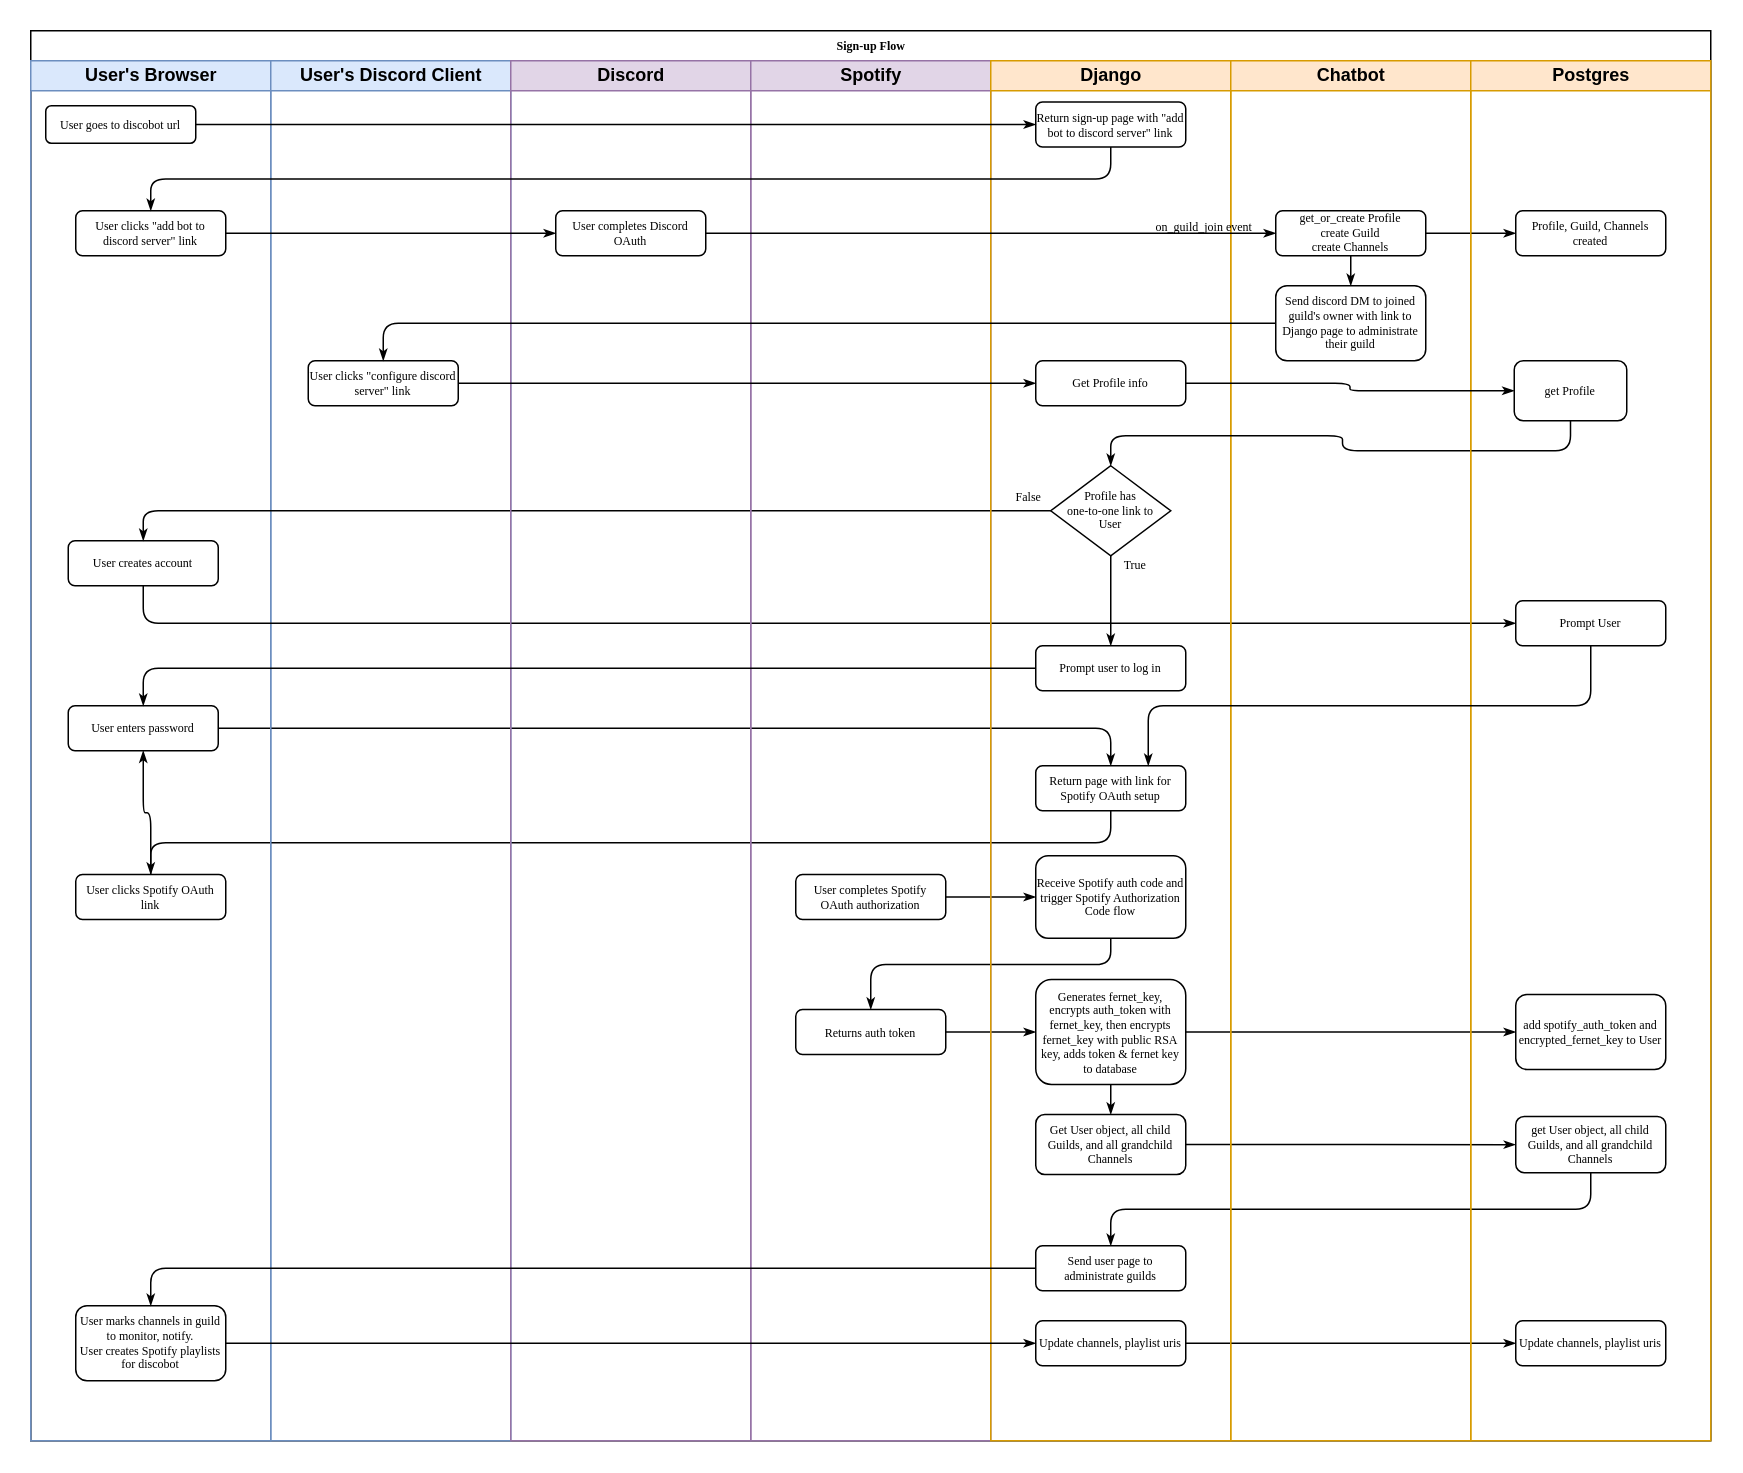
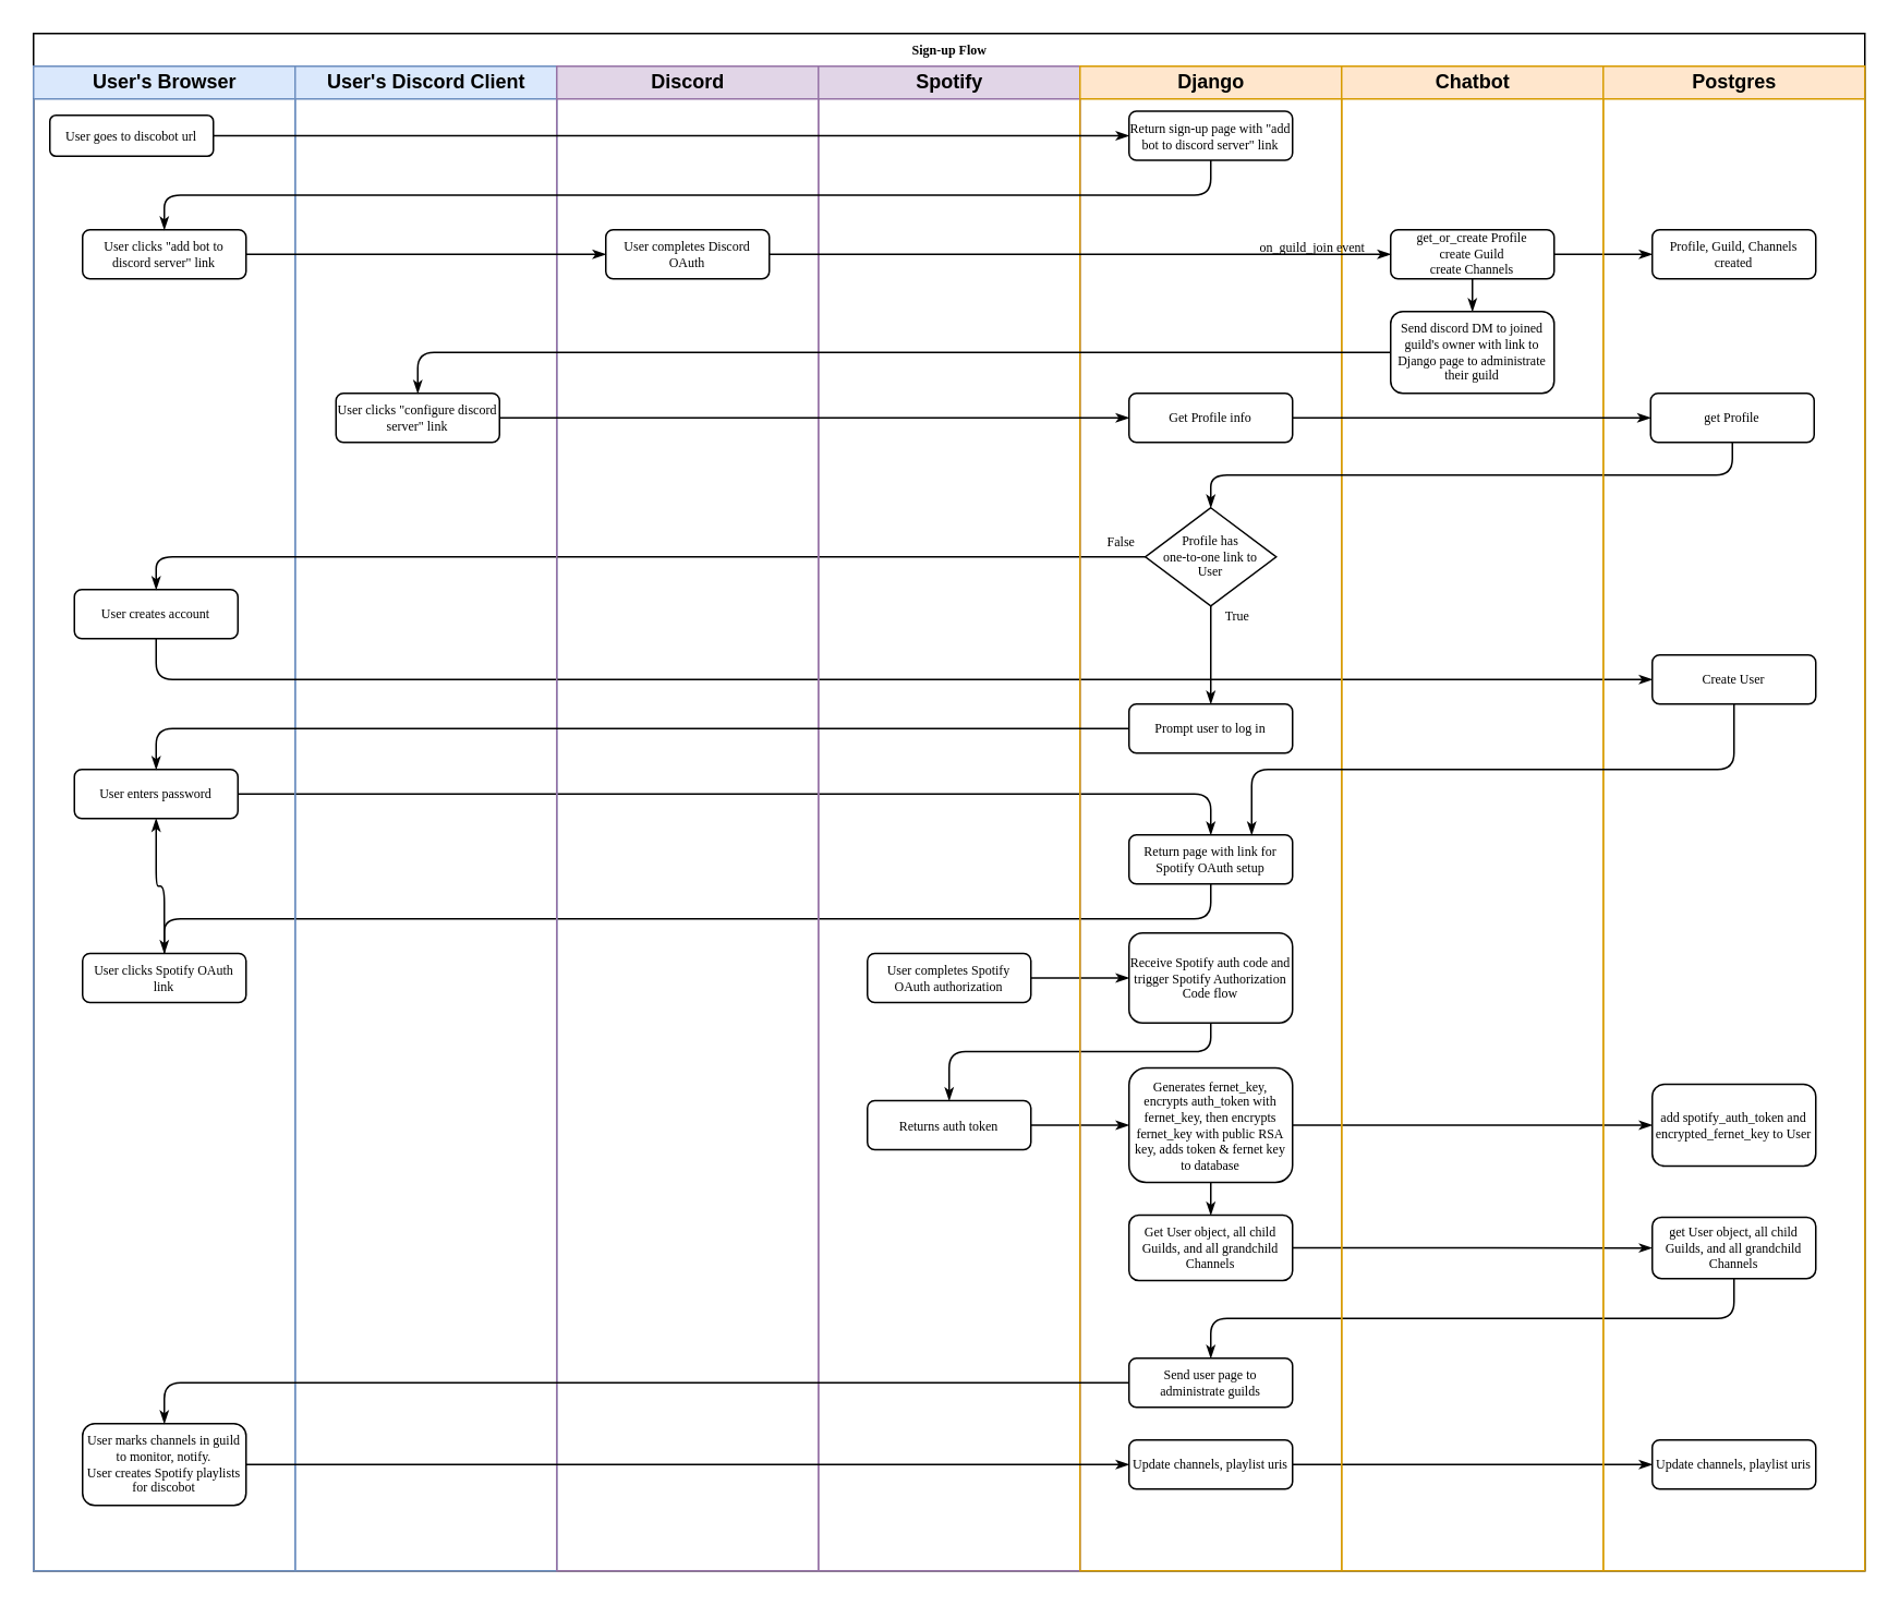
- <mxCell id="60" value="get Profile" style="rounded=1;whiteSpace=wrap;html=1;shadow=0;labelBackgroundColor=none;strokeWidth=1;fontFamily=Verdana;fontSize=8;align=center;" parent="58" vertex="1"><mxGeometry x="29" y="200" width="75" height="40" as="geometry" /></mxCell>
+ <mxCell id="60" value="get Profile" style="rounded=1;whiteSpace=wrap;html=1;shadow=0;labelBackgroundColor=none;strokeWidth=1;fontFamily=Verdana;fontSize=8;align=center;" parent="58" vertex="1"><mxGeometry x="29" y="200" width="100" height="30" as="geometry" /></mxCell>
- <mxCell id="61" value="Prompt User" style="rounded=1;whiteSpace=wrap;html=1;shadow=0;labelBackgroundColor=none;strokeWidth=1;fontFamily=Verdana;fontSize=8;align=center;" parent="58" vertex="1"><mxGeometry x="30" y="360" width="100" height="30" as="geometry" /></mxCell>
+ <mxCell id="61" value="Create User" style="rounded=1;whiteSpace=wrap;html=1;shadow=0;labelBackgroundColor=none;strokeWidth=1;fontFamily=Verdana;fontSize=8;align=center;" parent="58" vertex="1"><mxGeometry x="30" y="360" width="100" height="30" as="geometry" /></mxCell>
